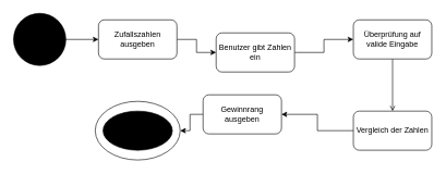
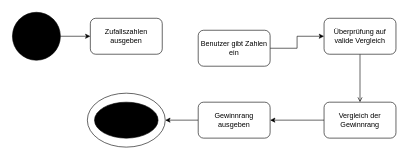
- <mxCell id="4" value="" style="edgeStyle=orthogonalEdgeStyle;rounded=0;orthogonalLoop=1;jettySize=auto;html=1;" edge="1" parent="1" source="5" target="7"><mxGeometry relative="1" as="geometry" /></mxCell>
- <mxCell id="9" value="Überprüfung auf valide Eingabe" style="rounded=1;whiteSpace=wrap;html=1;fillColor=#FFFFFF;" vertex="1" parent="1"><mxGeometry x="540" y="30" width="120" height="60" as="geometry" /></mxCell>
+ <mxCell id="9" value="Überprüfung auf valide Vergleich" style="rounded=1;whiteSpace=wrap;html=1;fillColor=#FFFFFF;" vertex="1" parent="1"><mxGeometry x="540" y="30" width="120" height="60" as="geometry" /></mxCell>
- <mxCell id="13" value="Gewinnrang ausgeben" style="rounded=1;whiteSpace=wrap;html=1;fillColor=#FFFFFF;" vertex="1" parent="1"><mxGeometry x="310" y="145" width="120" height="60" as="geometry" /></mxCell>
+ <mxCell id="13" value="Gewinnrang ausgeben" style="rounded=1;whiteSpace=wrap;html=1;fillColor=#FFFFFF;" vertex="1" parent="1"><mxGeometry x="330" y="170" width="120" height="60" as="geometry" /></mxCell>
- <mxCell id="11" value="Vergleich der Zahlen" style="rounded=1;whiteSpace=wrap;html=1;fillColor=#FFFFFF;" vertex="1" parent="1"><mxGeometry x="540" y="170" width="120" height="60" as="geometry" /></mxCell>
+ <mxCell id="11" value="Vergleich der Gewinnrang" style="rounded=1;whiteSpace=wrap;html=1;fillColor=#FFFFFF;" vertex="1" parent="1"><mxGeometry x="540" y="170" width="120" height="60" as="geometry" /></mxCell>
